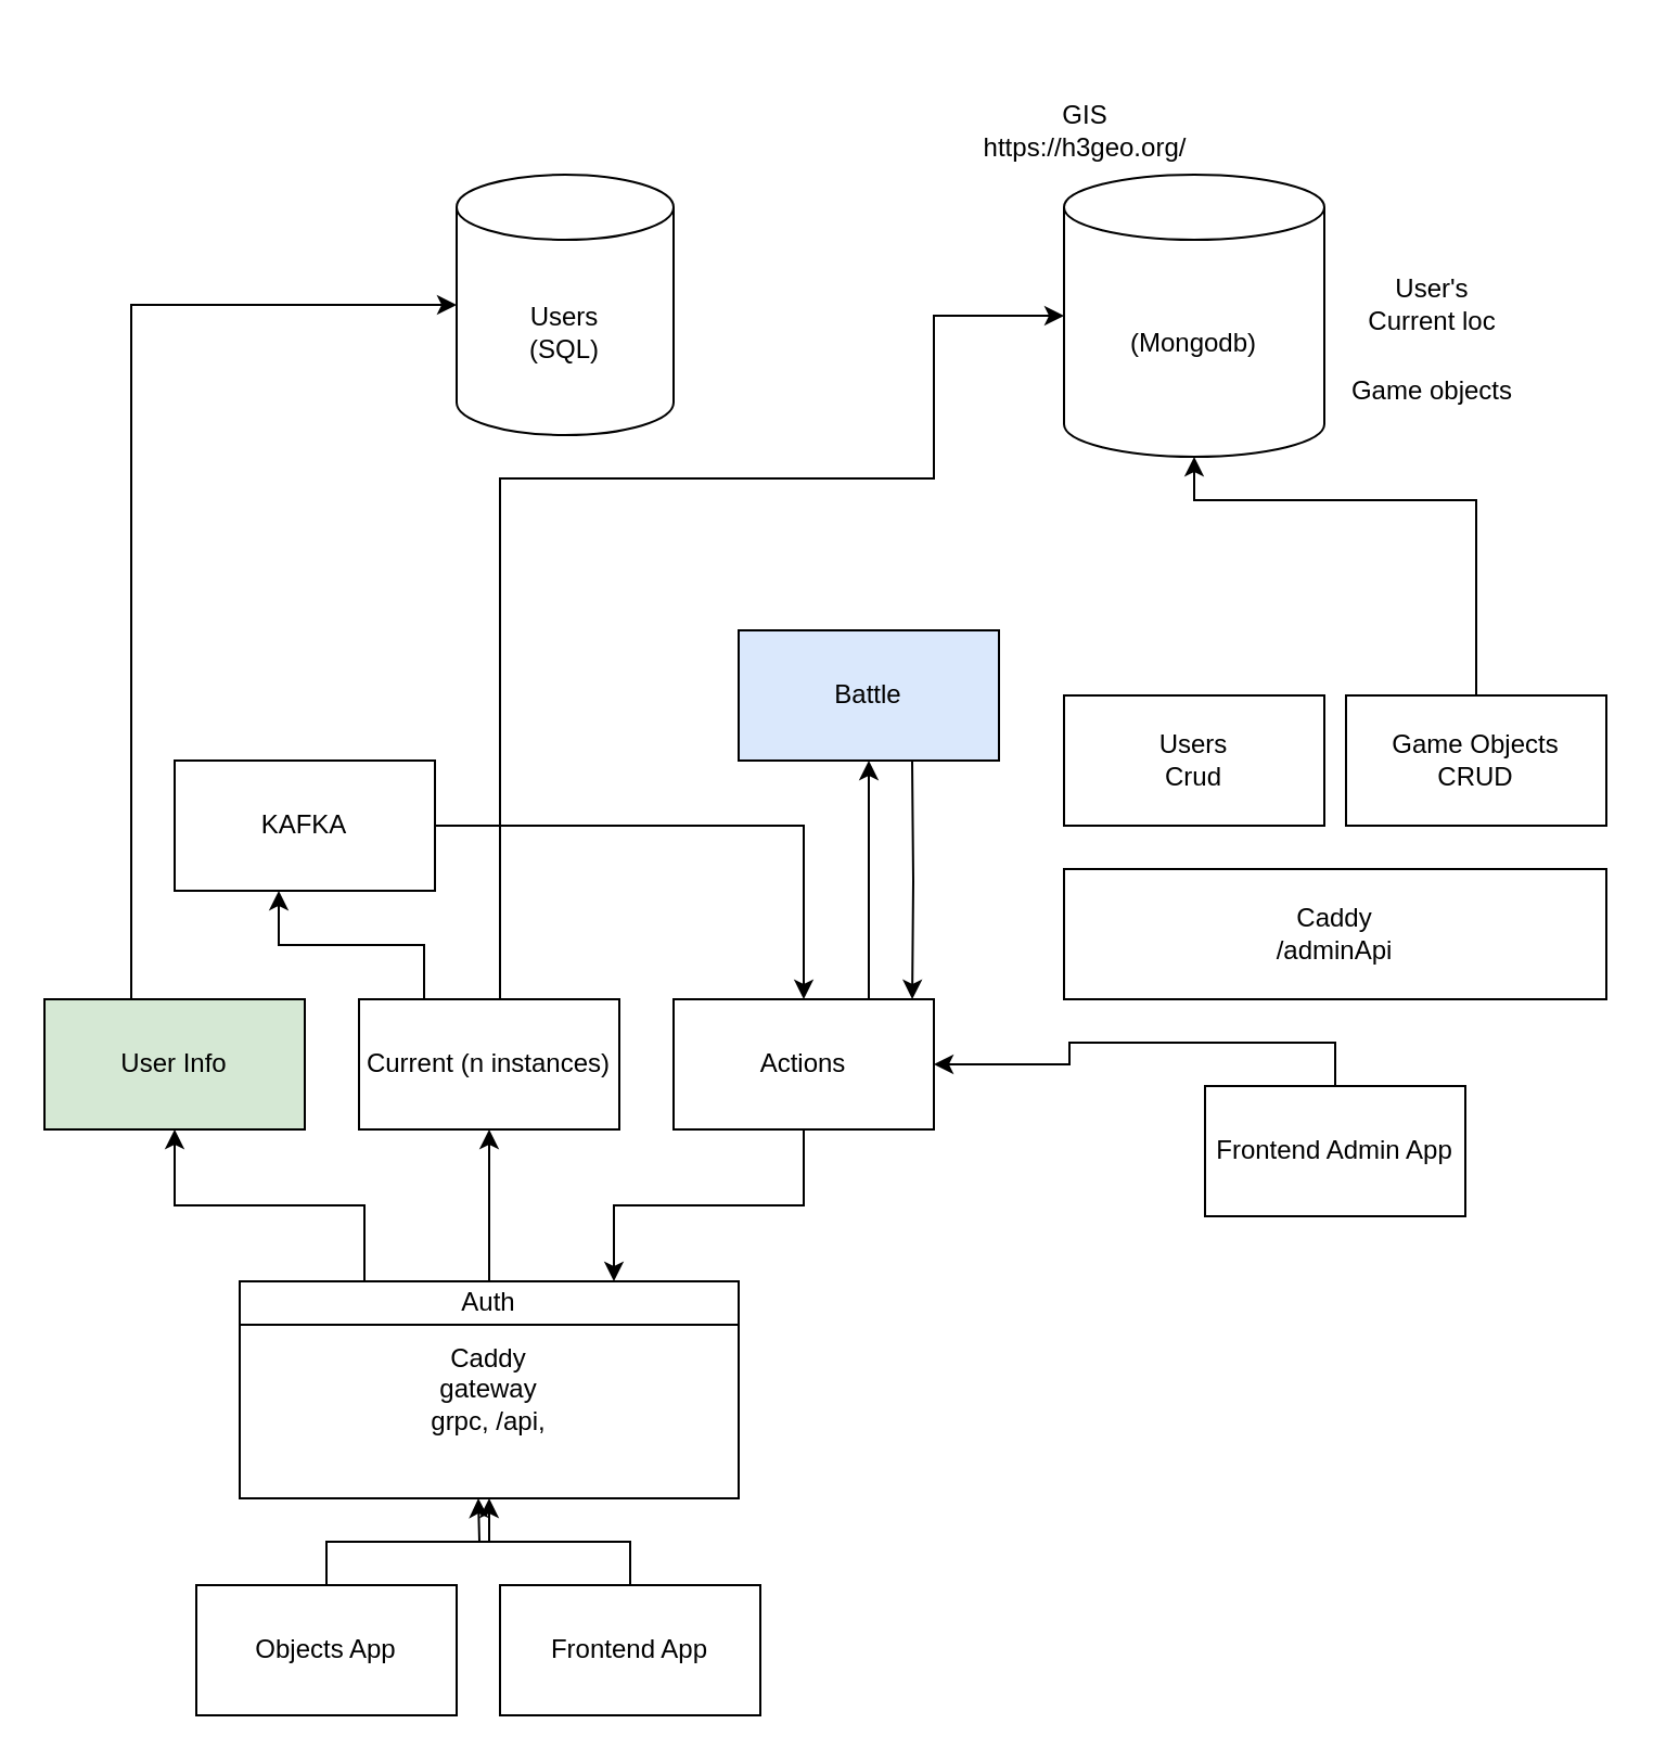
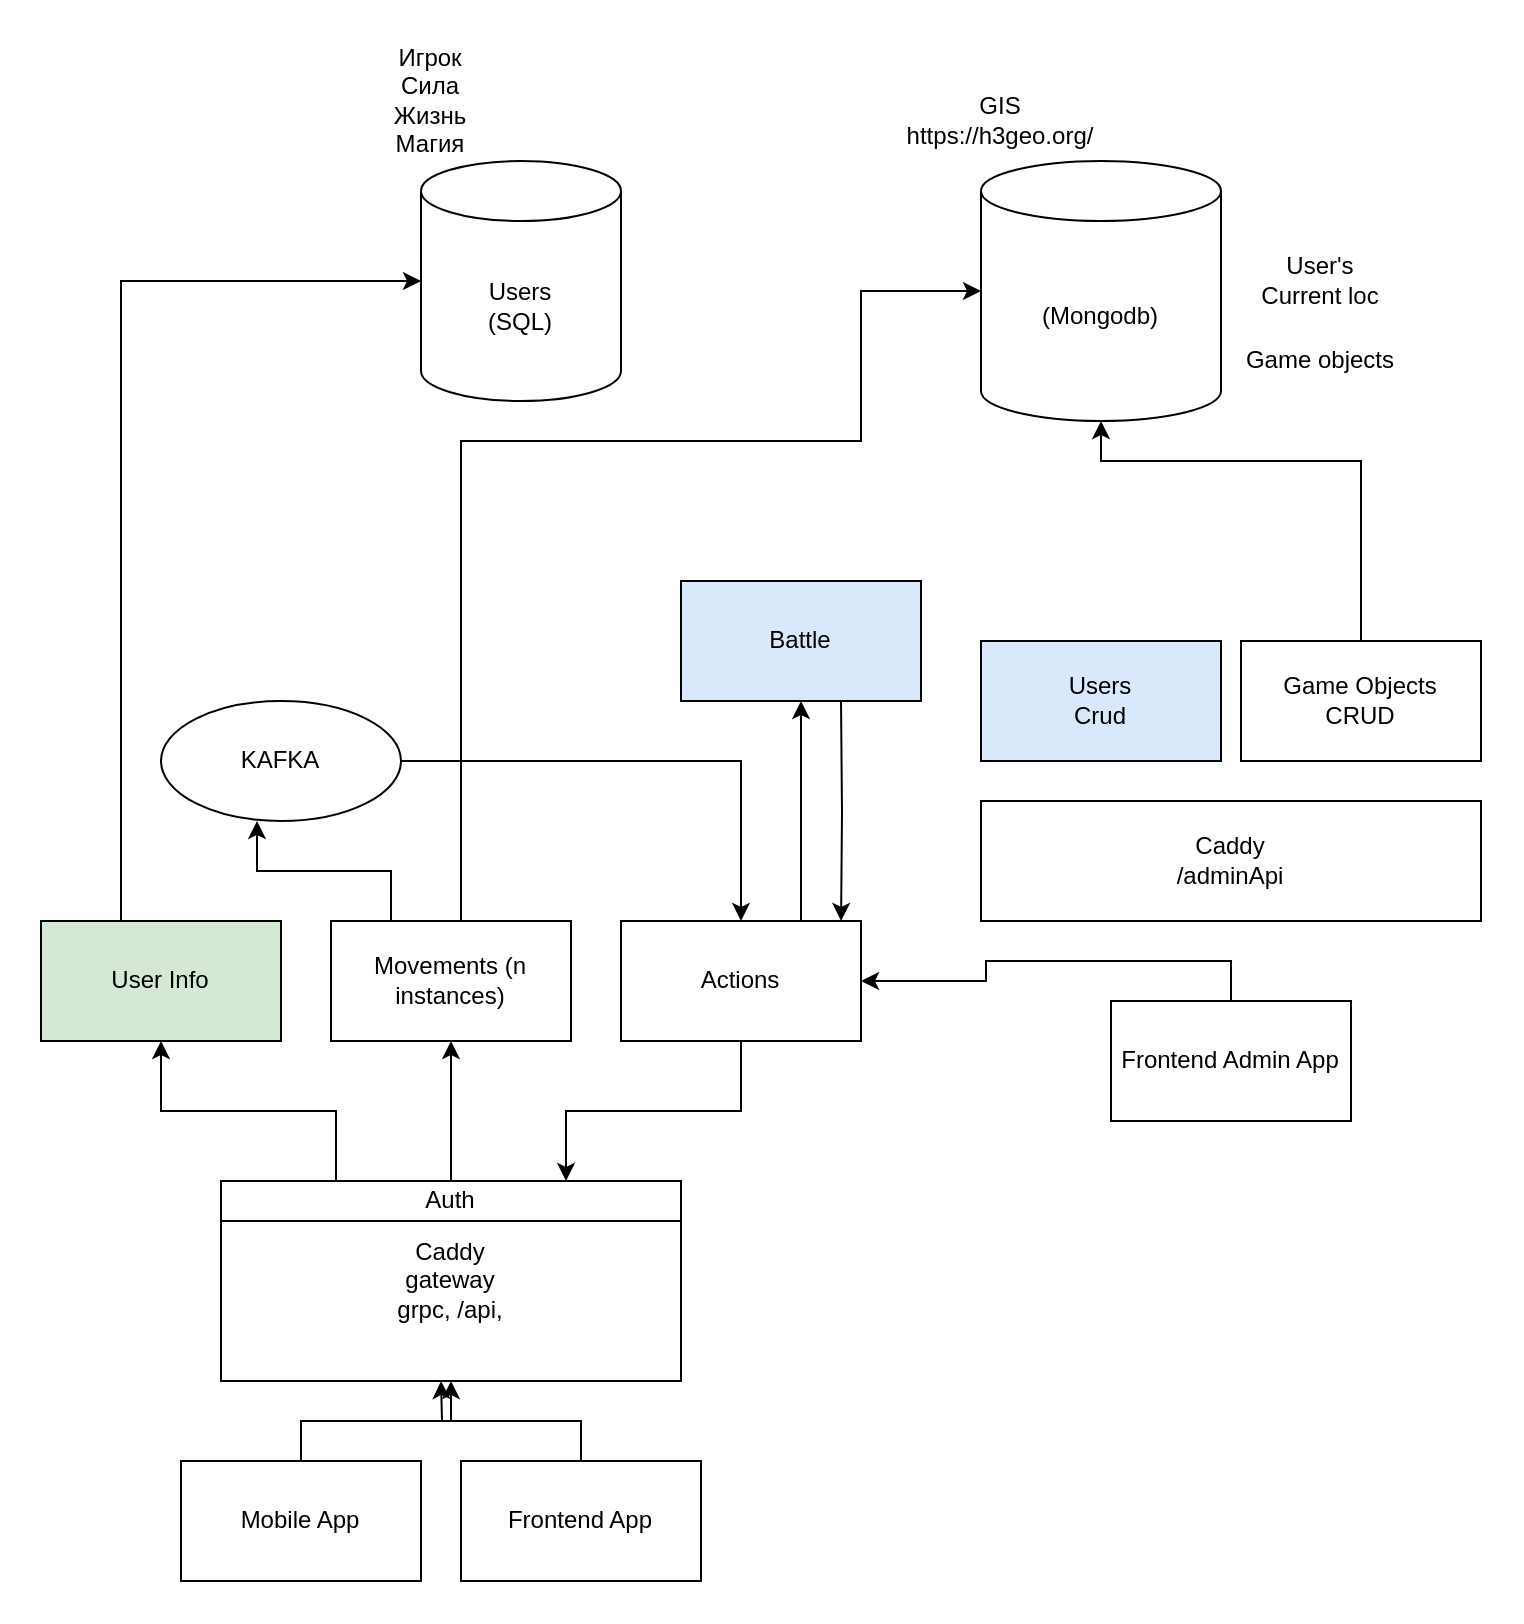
+ <mxCell id="11" value="Игрок&lt;br&gt;Сила&lt;br&gt;Жизнь&lt;br&gt;Магия" style="text;html=1;strokeColor=none;fillColor=none;align=center;verticalAlign=middle;whiteSpace=wrap;rounded=0;" parent="1" vertex="1"><mxGeometry x="170" y="20" width="90" height="60" as="geometry" /></mxCell>
- <mxCell id="17" value="Users&lt;br&gt;Crud" style="rounded=0;whiteSpace=wrap;html=1;" parent="1" vertex="1"><mxGeometry x="490" y="320" width="120" height="60" as="geometry" /></mxCell>
+ <mxCell id="17" value="Users&lt;br&gt;Crud" style="rounded=0;whiteSpace=wrap;html=1;fillColor=#dae8fc;" parent="1" vertex="1"><mxGeometry x="490" y="320" width="120" height="60" as="geometry" /></mxCell>
- <mxCell id="31" value="KAFKA" style="rounded=0;whiteSpace=wrap;html=1;" parent="1" vertex="1"><mxGeometry x="80" y="350" width="120" height="60" as="geometry" /></mxCell>
+ <mxCell id="31" value="KAFKA" style="ellipse;whiteSpace=wrap;html=1;" parent="1" vertex="1"><mxGeometry x="80" y="350" width="120" height="60" as="geometry" /></mxCell>
- <mxCell id="26" value="Current (n instances)" style="rounded=0;whiteSpace=wrap;html=1;" parent="1" vertex="1"><mxGeometry x="165" y="460" width="120" height="60" as="geometry" /></mxCell>
+ <mxCell id="26" value="Movements (n instances)" style="rounded=0;whiteSpace=wrap;html=1;" parent="1" vertex="1"><mxGeometry x="165" y="460" width="120" height="60" as="geometry" /></mxCell>
- <mxCell id="3" value="Objects App" style="rounded=0;whiteSpace=wrap;html=1;" parent="1" vertex="1"><mxGeometry x="90" y="730" width="120" height="60" as="geometry" /></mxCell>
+ <mxCell id="3" value="Mobile App" style="rounded=0;whiteSpace=wrap;html=1;" parent="1" vertex="1"><mxGeometry x="90" y="730" width="120" height="60" as="geometry" /></mxCell>
